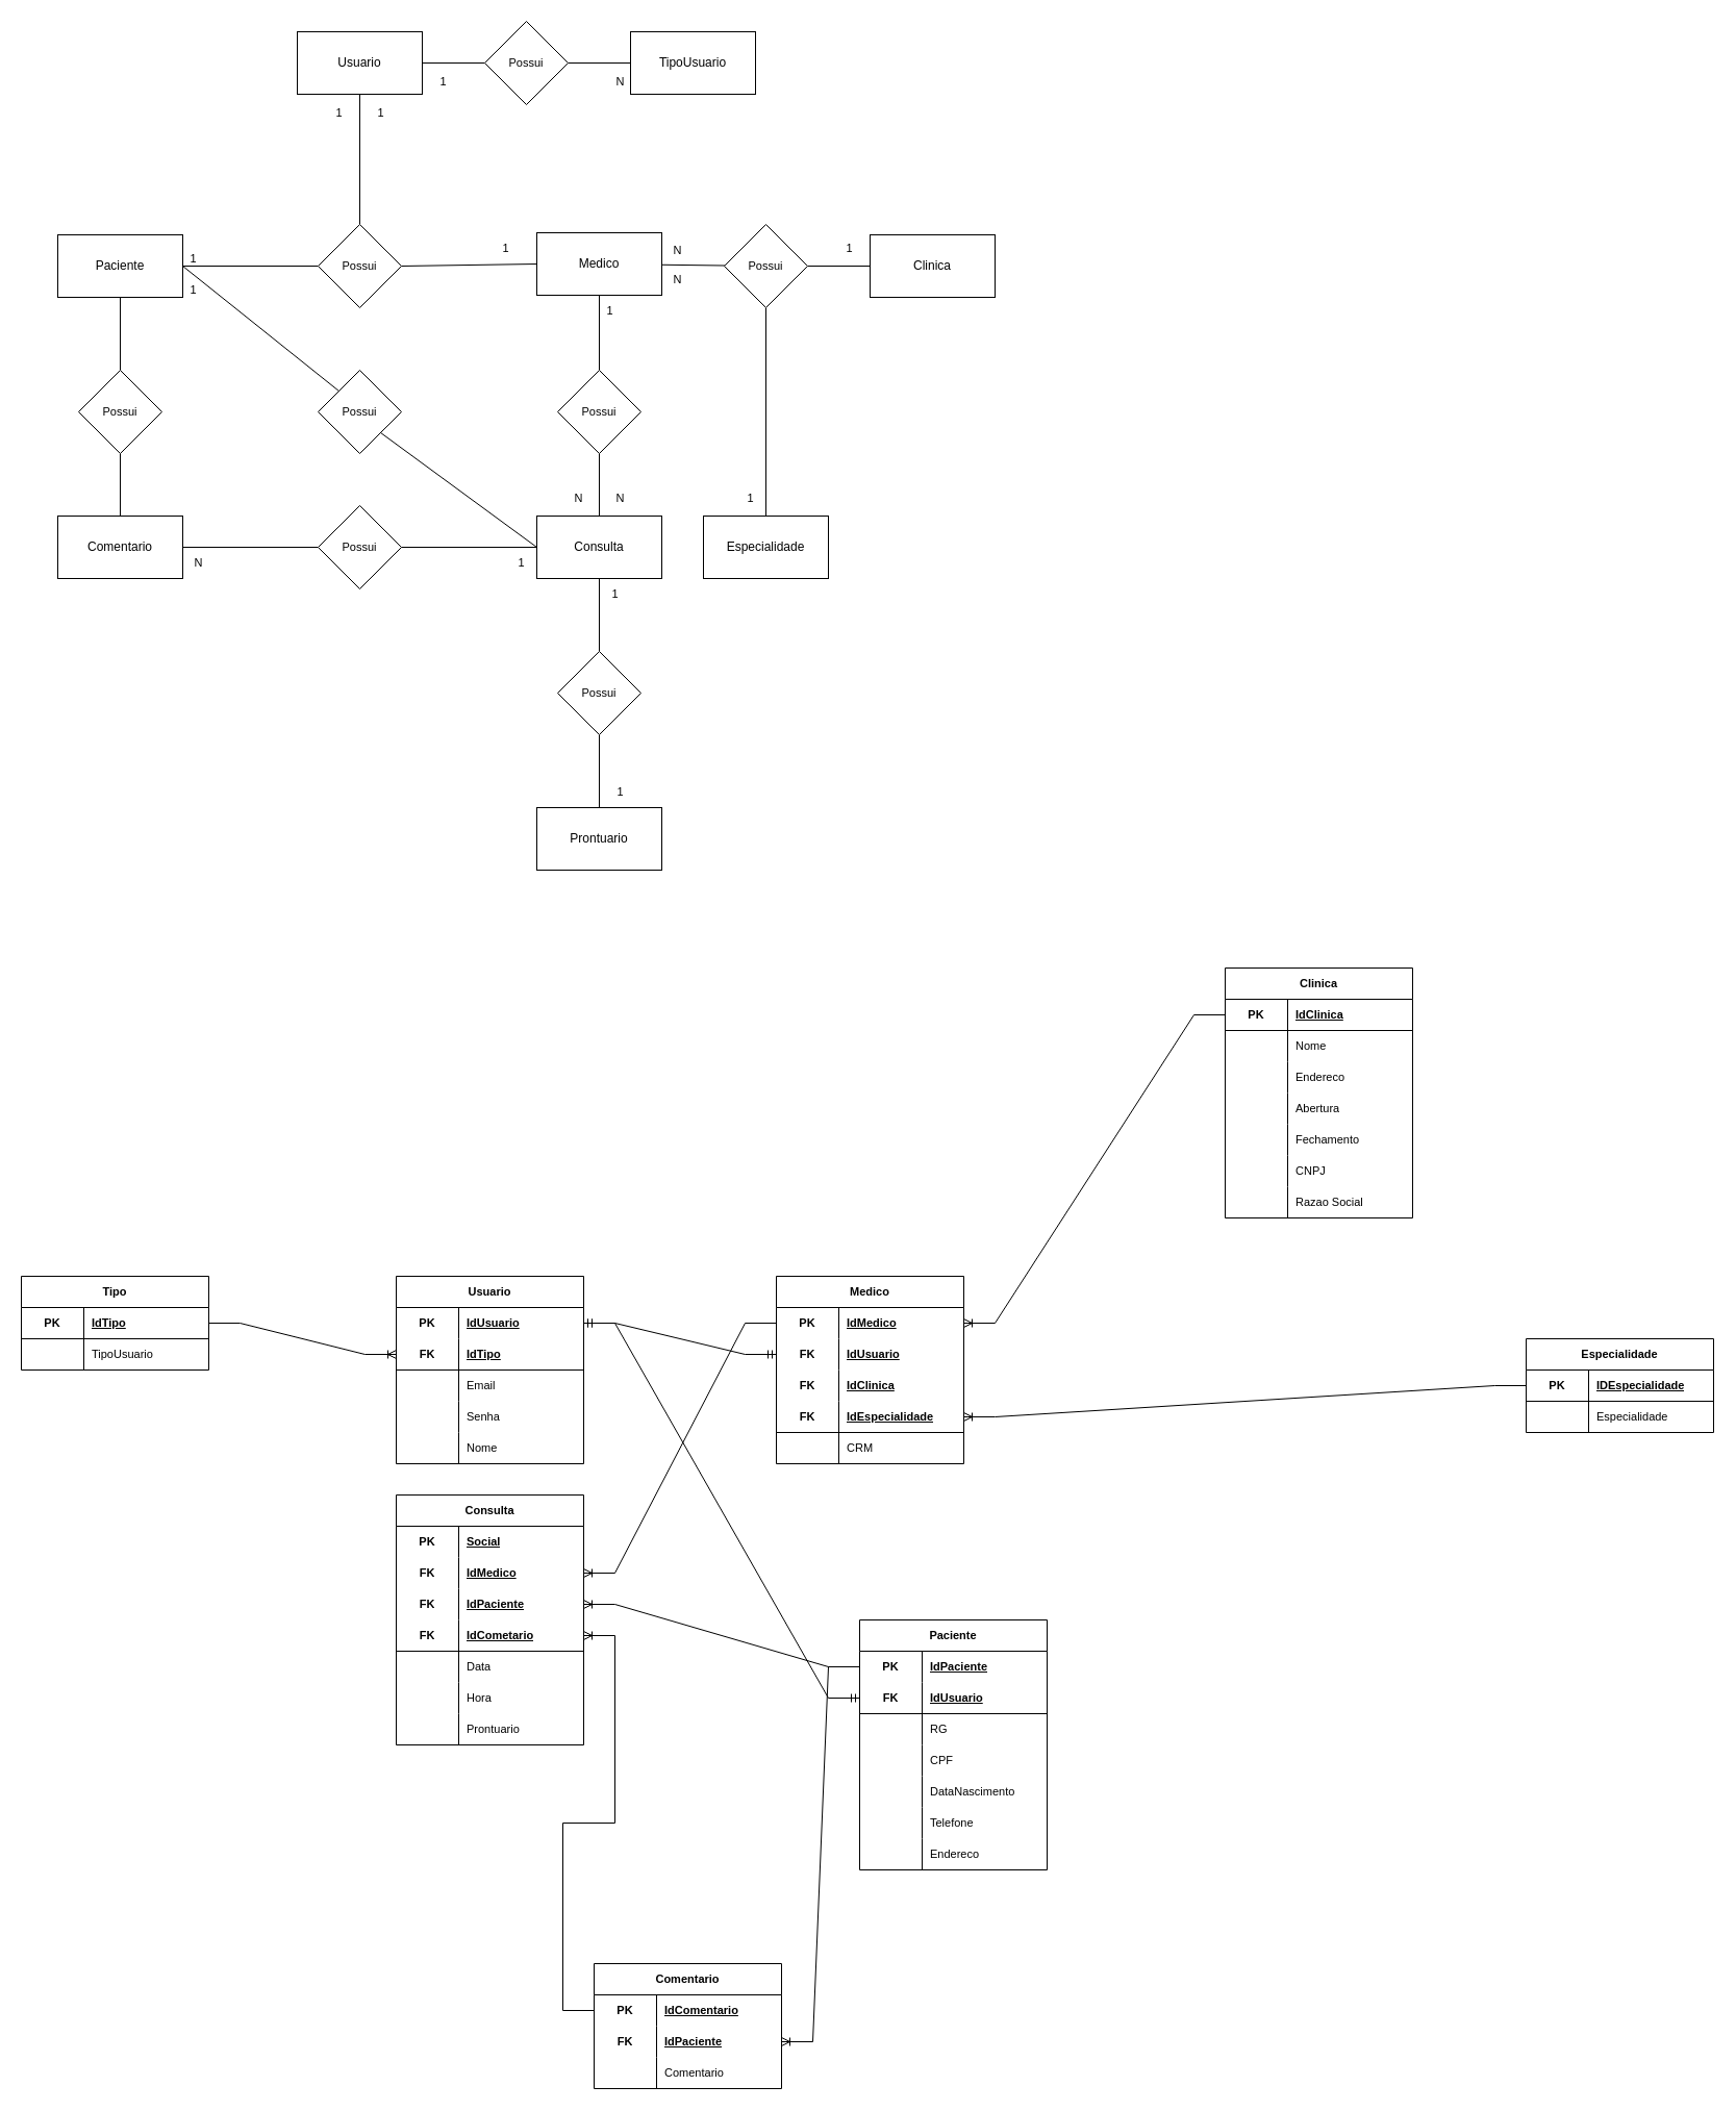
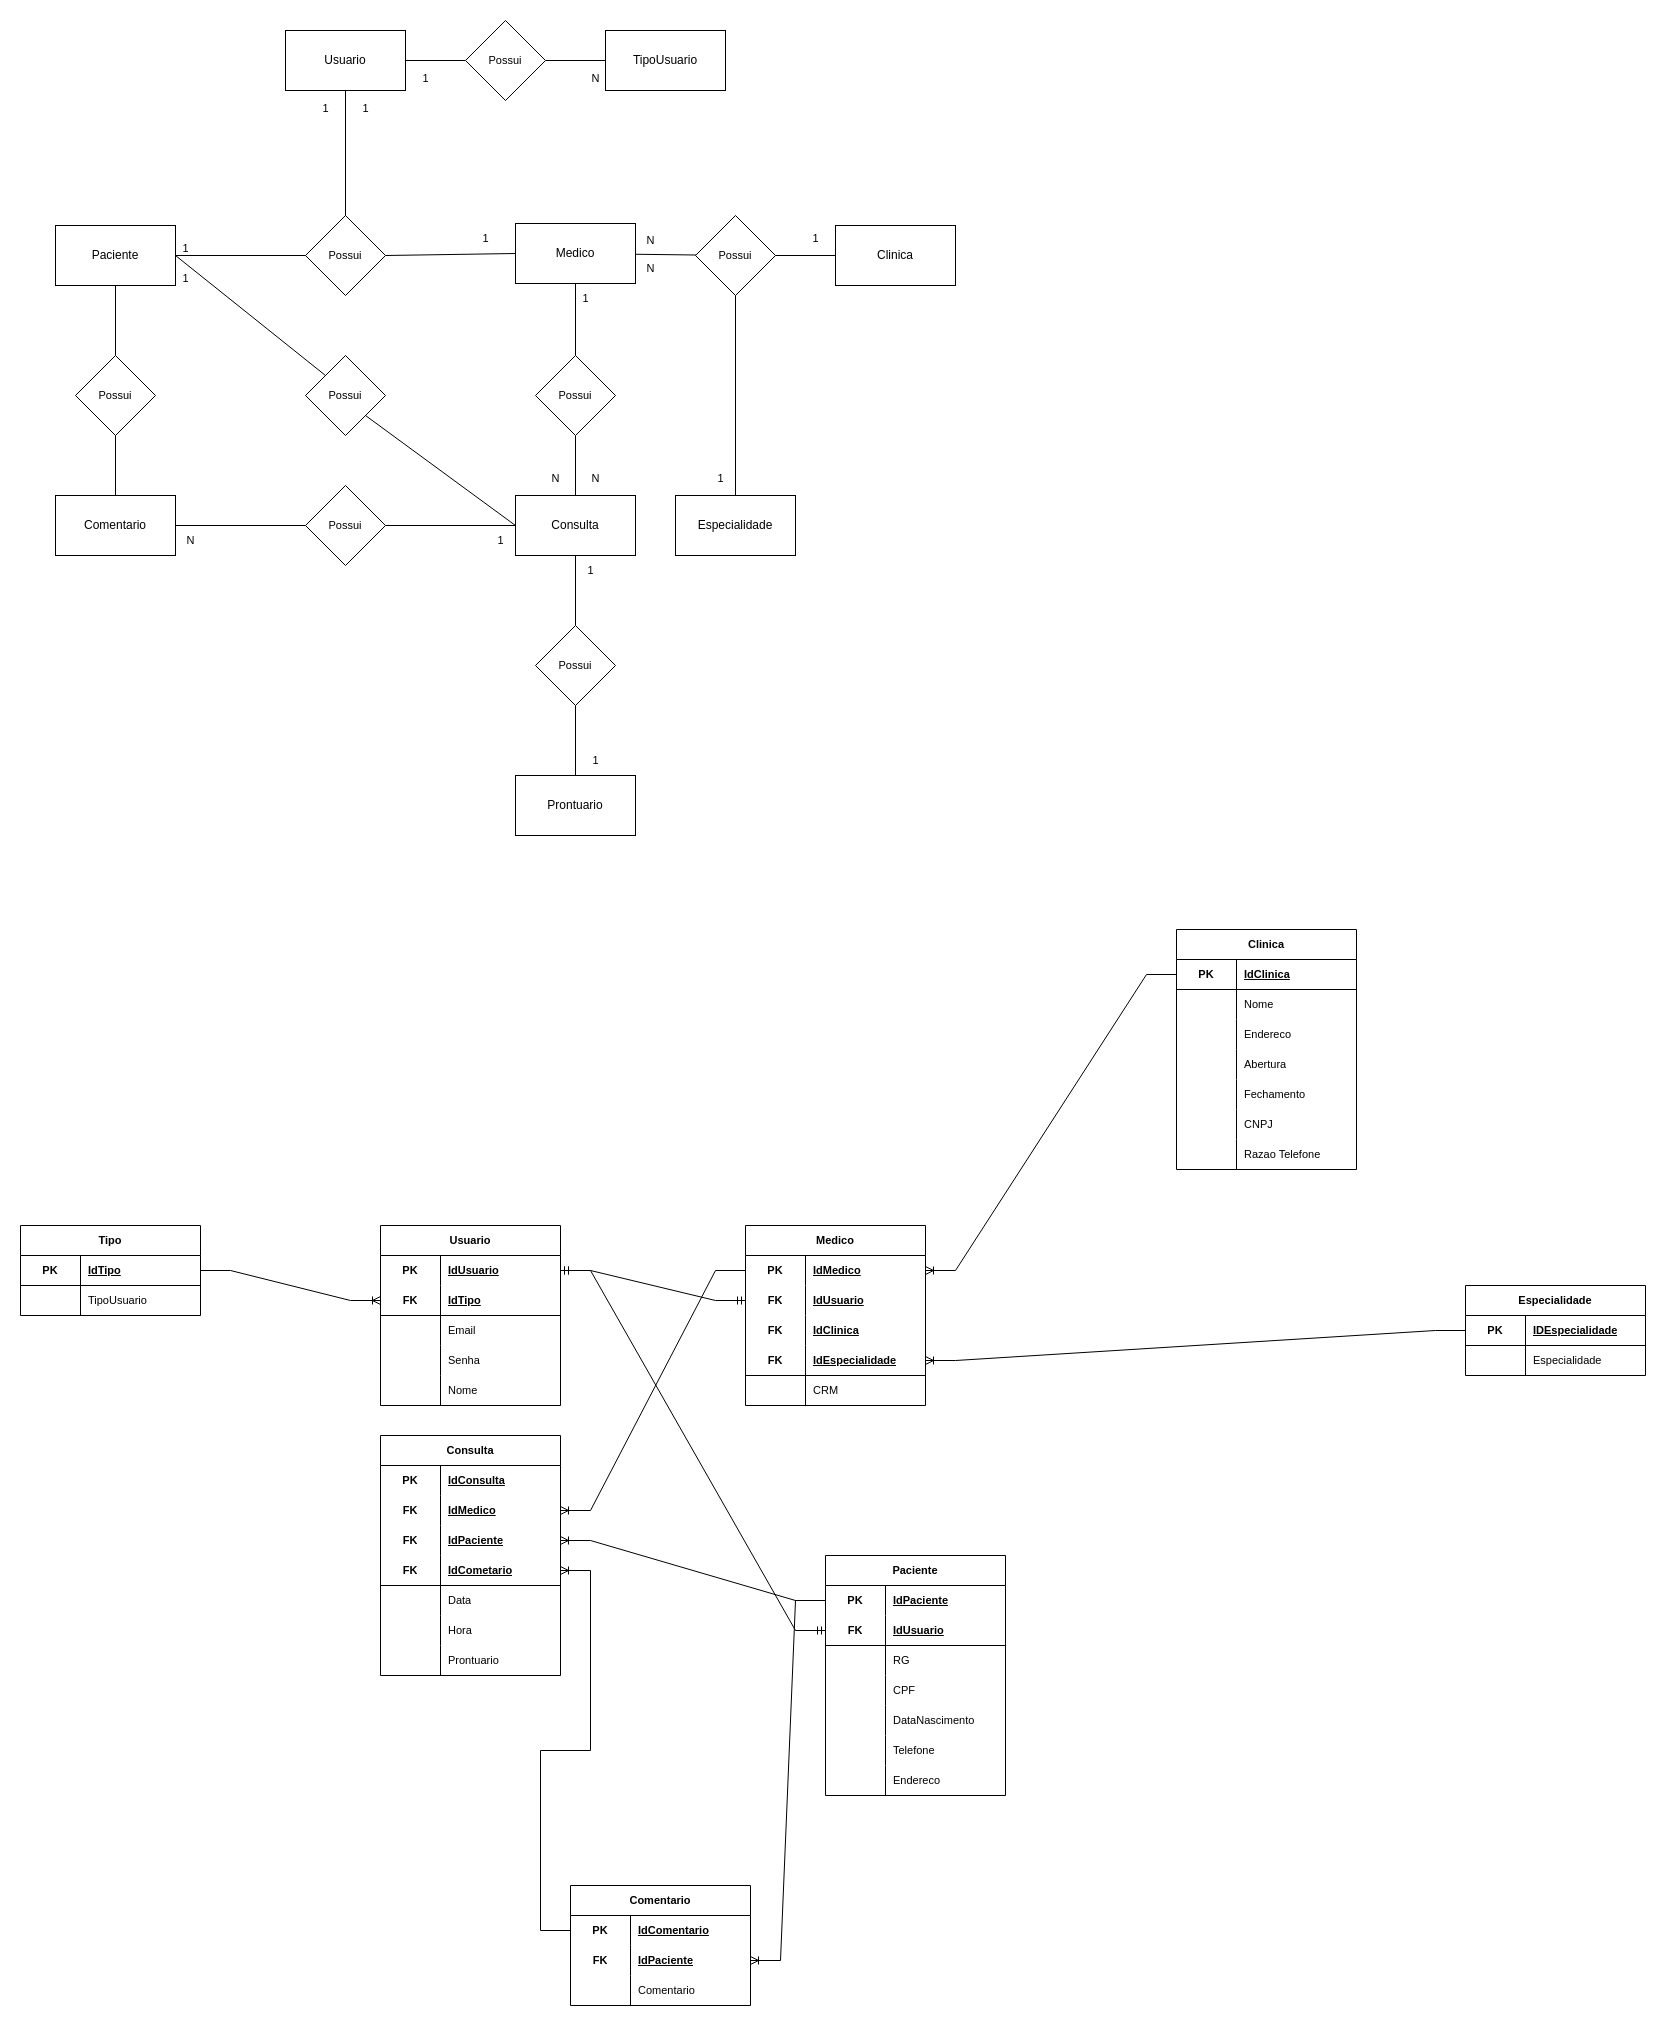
- <mxCell id="154" value="Razao Social" style="shape=partialRectangle;connectable=0;fillColor=none;top=0;left=0;bottom=0;right=0;align=left;spacingLeft=6;overflow=hidden;html=1;whiteSpace=wrap;fontFamily=Helvetica;fontSize=11;fontColor=default;" parent="152" vertex="1"><mxGeometry x="60" width="120" height="30" as="geometry"><mxRectangle width="120" height="30" as="alternateBounds" /></mxGeometry></mxCell>
+ <mxCell id="154" value="Razao Telefone" style="shape=partialRectangle;connectable=0;fillColor=none;top=0;left=0;bottom=0;right=0;align=left;spacingLeft=6;overflow=hidden;html=1;whiteSpace=wrap;fontFamily=Helvetica;fontSize=11;fontColor=default;" parent="152" vertex="1"><mxGeometry x="60" width="120" height="30" as="geometry"><mxRectangle width="120" height="30" as="alternateBounds" /></mxGeometry></mxCell>
- <mxCell id="158" value="Social" style="shape=partialRectangle;connectable=0;fillColor=none;top=0;left=0;bottom=0;right=0;align=left;spacingLeft=6;fontStyle=5;overflow=hidden;html=1;whiteSpace=wrap;fontFamily=Helvetica;fontSize=11;fontColor=default;" parent="156" vertex="1"><mxGeometry x="60" width="120" height="30" as="geometry"><mxRectangle width="120" height="30" as="alternateBounds" /></mxGeometry></mxCell>
+ <mxCell id="158" value="IdConsulta" style="shape=partialRectangle;connectable=0;fillColor=none;top=0;left=0;bottom=0;right=0;align=left;spacingLeft=6;fontStyle=5;overflow=hidden;html=1;whiteSpace=wrap;fontFamily=Helvetica;fontSize=11;fontColor=default;" parent="156" vertex="1"><mxGeometry x="60" width="120" height="30" as="geometry"><mxRectangle width="120" height="30" as="alternateBounds" /></mxGeometry></mxCell>
